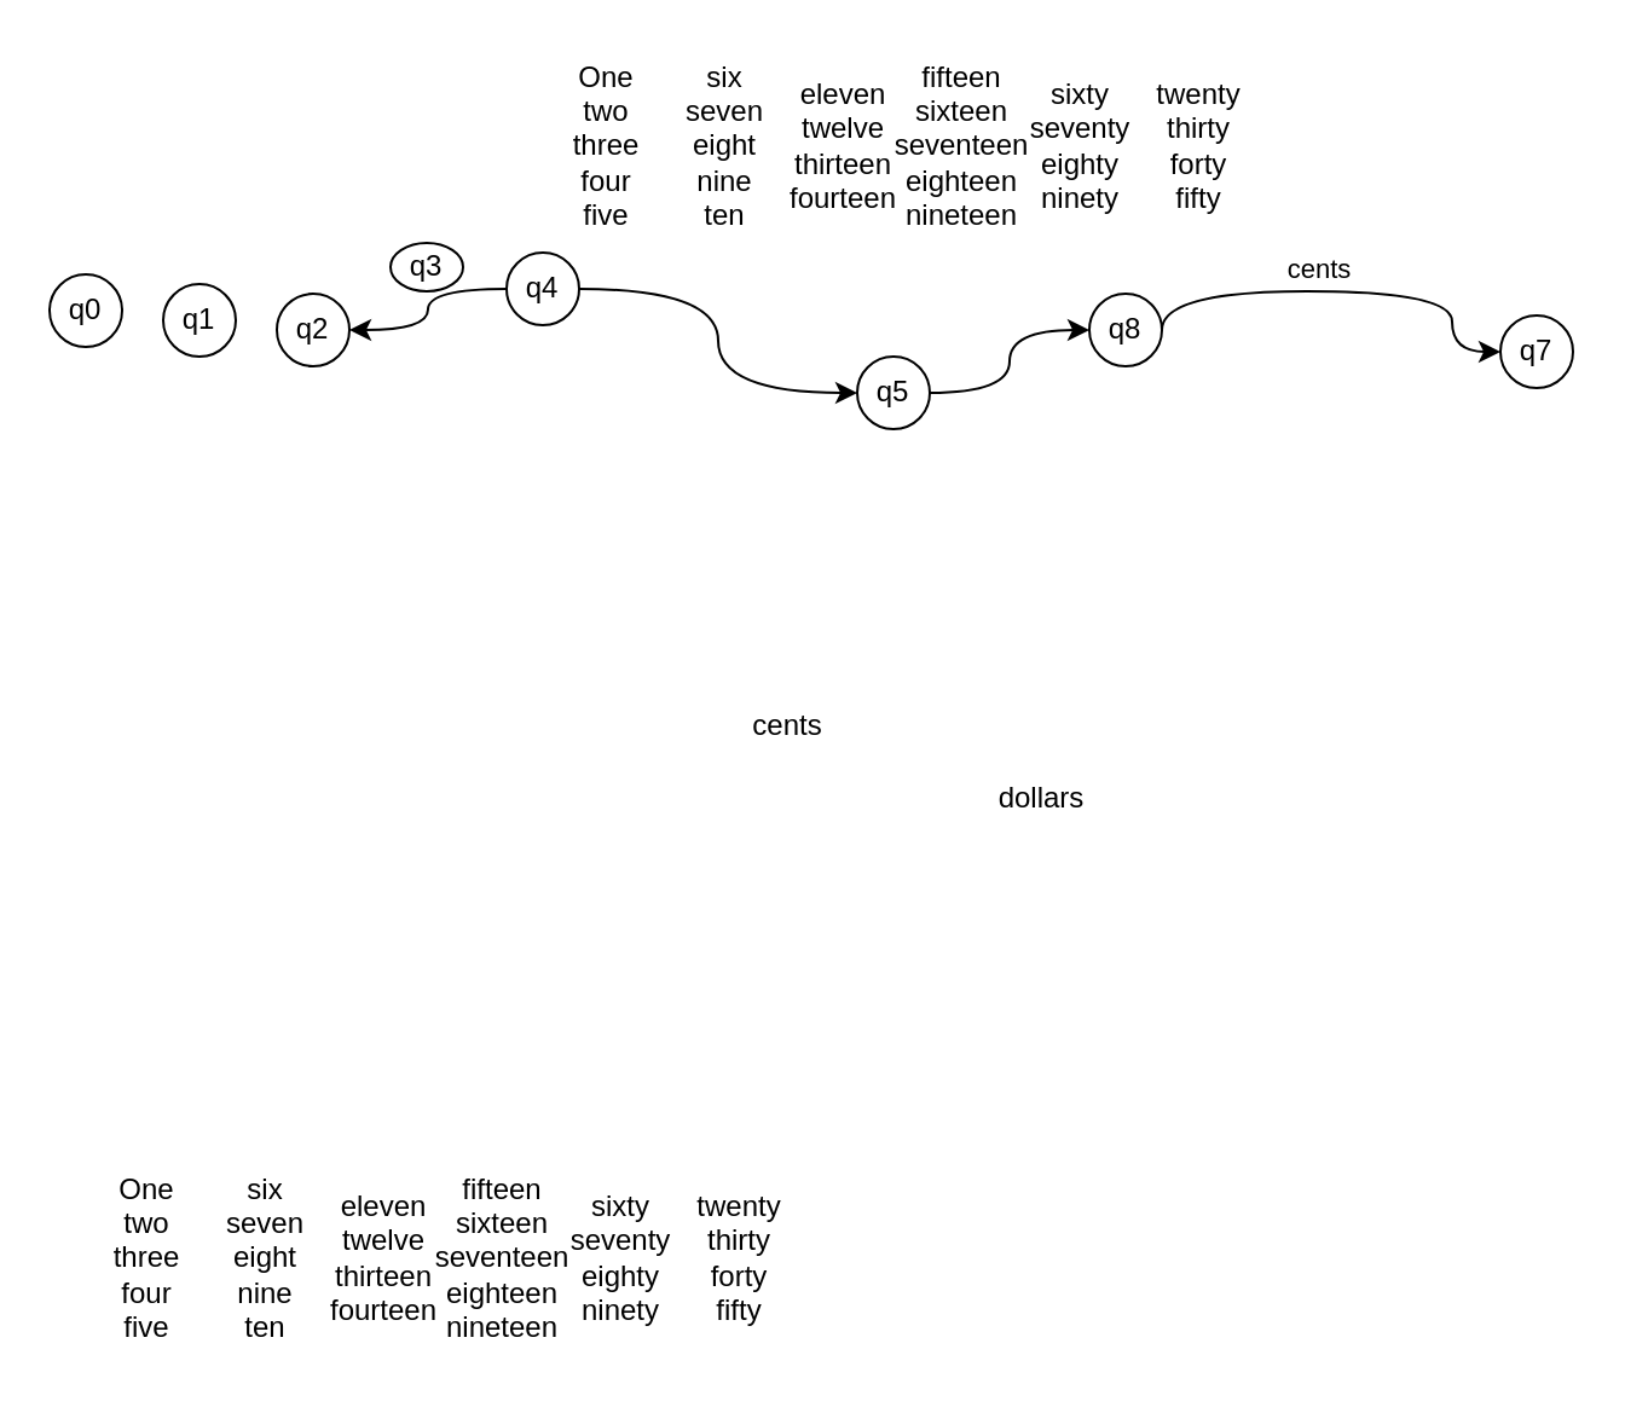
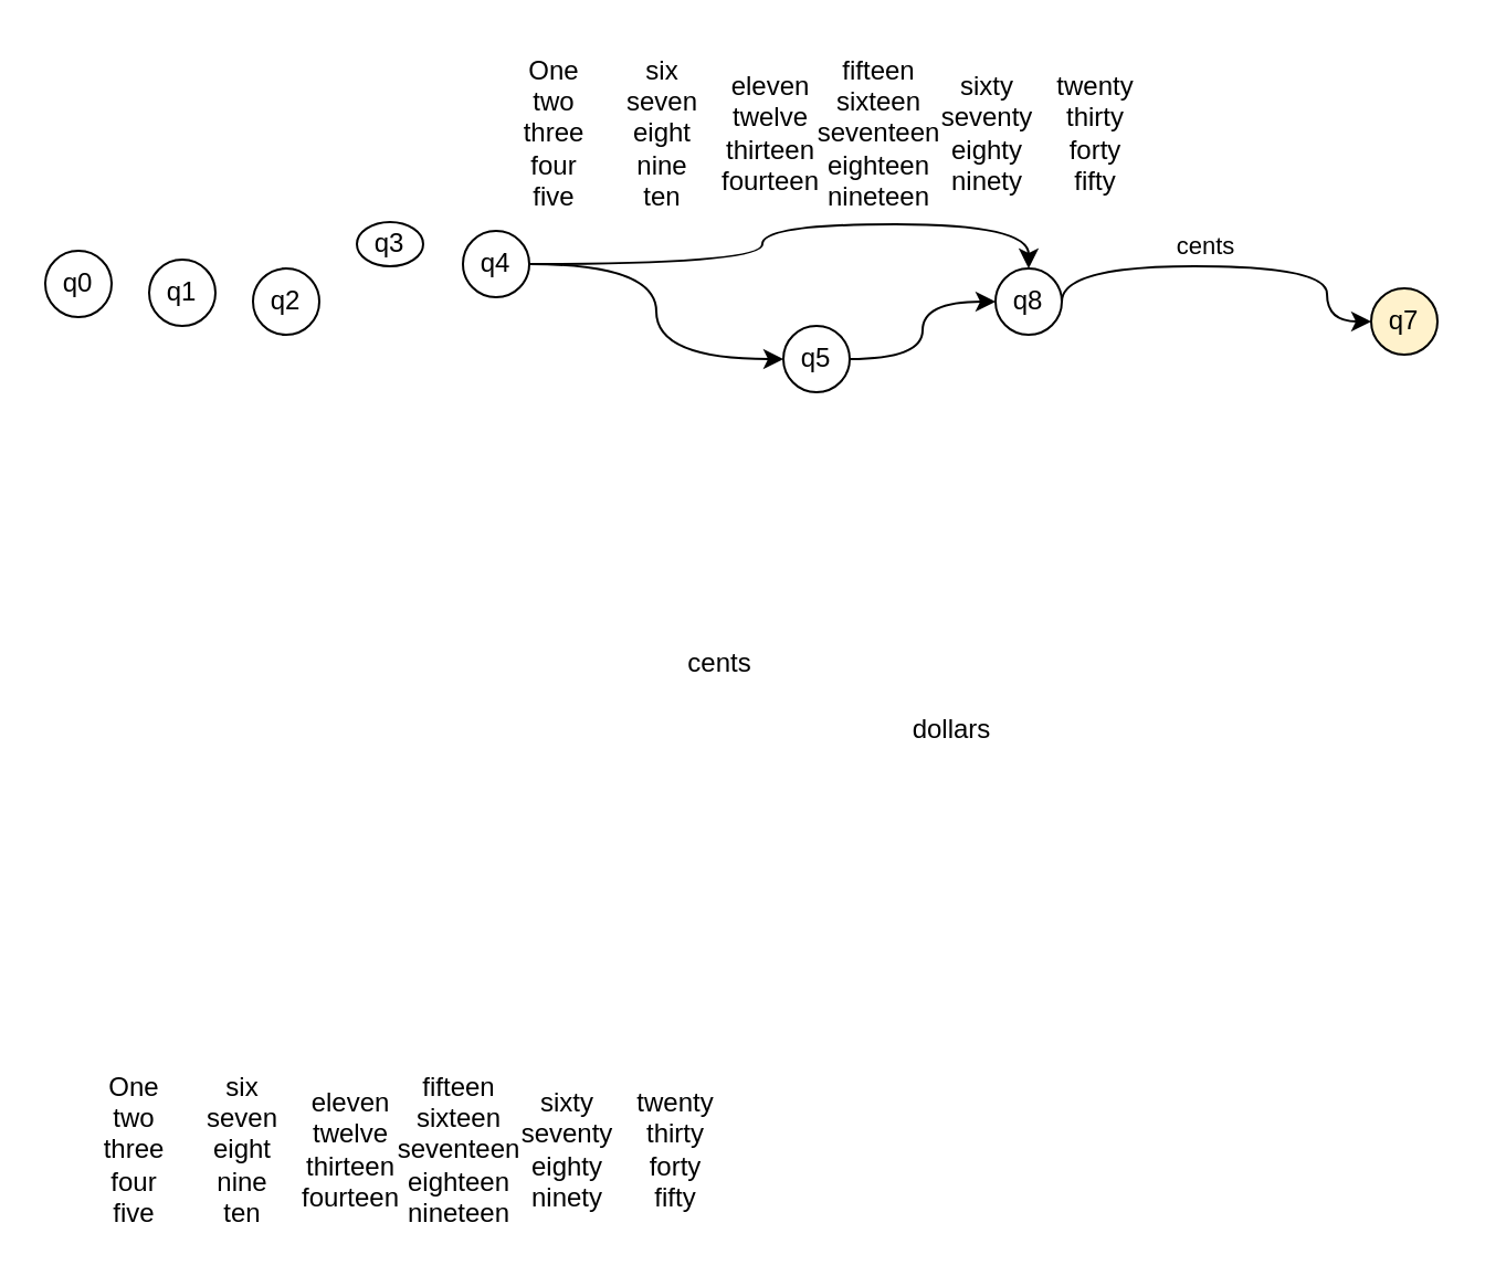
- <mxCell id="8" style="edgeStyle=orthogonalEdgeStyle;curved=1;rounded=0;orthogonalLoop=1;jettySize=auto;html=1;" edge="1" parent="1" source="10" target="6"><mxGeometry relative="1" as="geometry" /></mxCell>
+ <mxCell id="8" style="edgeStyle=orthogonalEdgeStyle;curved=1;rounded=0;orthogonalLoop=1;jettySize=auto;html=1;entryX=0.5;entryY=0;entryDx=0;entryDy=0;" edge="1" parent="1" source="10" target="15"><mxGeometry relative="1" as="geometry" /></mxCell>
- <mxCell id="16" value="q7" style="ellipse;whiteSpace=wrap;html=1;aspect=fixed;flipH=0;" vertex="1" parent="1"><mxGeometry x="620" y="130" width="30" height="30" as="geometry" /></mxCell>
+ <mxCell id="16" value="q7" style="ellipse;whiteSpace=wrap;html=1;aspect=fixed;flipH=0;fillColor=#fff2cc;" vertex="1" parent="1"><mxGeometry x="620" y="130" width="30" height="30" as="geometry" /></mxCell>
